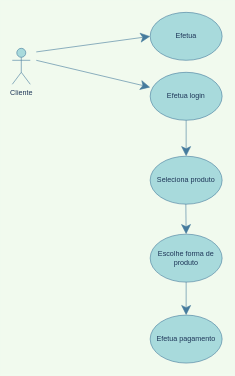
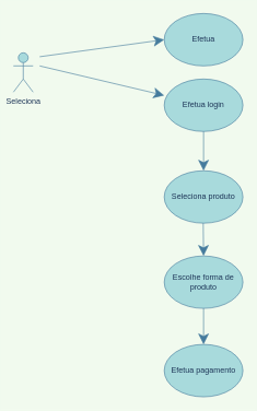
- <mxCell id="5" value="Cliente&lt;br&gt;" style="shape=umlActor;verticalLabelPosition=bottom;verticalAlign=top;html=1;outlineConnect=0;hachureGap=4;pointerEvents=0;fillColor=#A8DADC;strokeColor=#457B9D;fontColor=#1D3557;" parent="1" vertex="1"><mxGeometry x="20" y="80" width="30" height="60" as="geometry" /></mxCell>
+ <mxCell id="5" value="Seleciona&lt;br&gt;" style="shape=umlActor;verticalLabelPosition=bottom;verticalAlign=top;html=1;outlineConnect=0;hachureGap=4;pointerEvents=0;fillColor=#A8DADC;strokeColor=#457B9D;fontColor=#1D3557;" parent="1" vertex="1"><mxGeometry x="20" y="80" width="30" height="60" as="geometry" /></mxCell>
